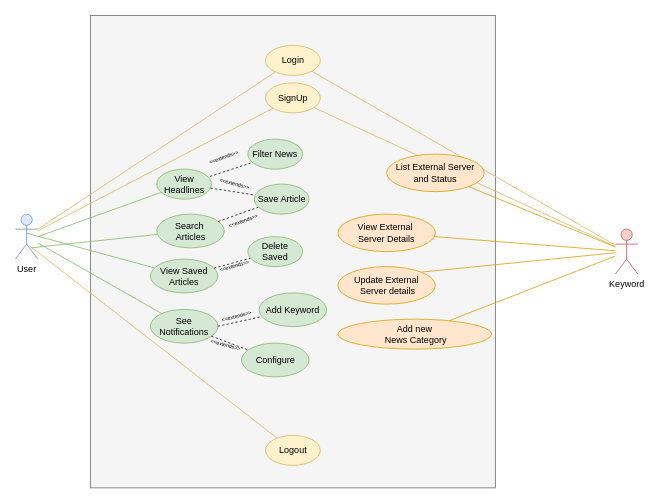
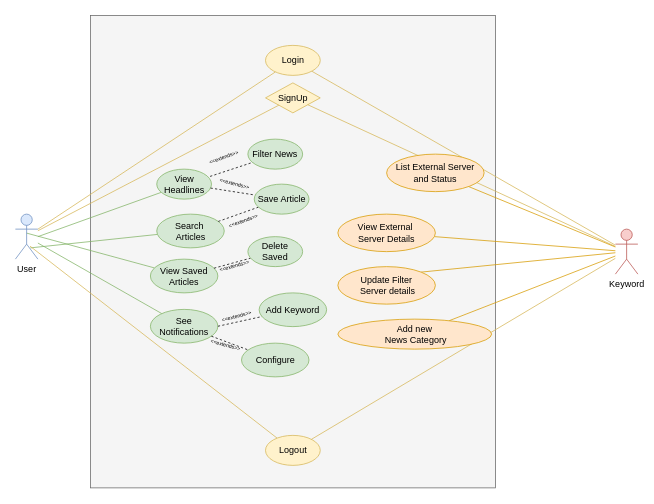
- <mxCell id="10" value="SignUp" style="ellipse;whiteSpace=wrap;html=1;strokeColor=#d6b656;fillColor=#fff2cc;" parent="1" vertex="1"><mxGeometry x="353.5" y="110" width="73" height="40" as="geometry" /></mxCell>
+ <mxCell id="10" value="SignUp" style="rhombus;whiteSpace=wrap;html=1;strokeColor=#d6b656;fillColor=#fff2cc;" parent="1" vertex="1"><mxGeometry x="353.5" y="110" width="73" height="40" as="geometry" /></mxCell>
- <mxCell id="22" value="Update External&lt;div&gt;&amp;nbsp;Server details&lt;/div&gt;" style="ellipse;whiteSpace=wrap;html=1;strokeColor=#d79b00;fillColor=#ffe6cc;" parent="1" vertex="1"><mxGeometry x="450" y="355" width="130" height="50" as="geometry" /></mxCell>
+ <mxCell id="22" value="Update Filter&lt;div&gt;&amp;nbsp;Server details&lt;/div&gt;" style="ellipse;whiteSpace=wrap;html=1;strokeColor=#d79b00;fillColor=#ffe6cc;" parent="1" vertex="1"><mxGeometry x="450" y="355" width="130" height="50" as="geometry" /></mxCell>
+ <mxCell id="18" style="rounded=0;orthogonalLoop=1;jettySize=auto;html=1;strokeColor=#d6b656;fillColor=#fff2cc;endArrow=none;startFill=0;" parent="1" source="19" target="11" edge="1"><mxGeometry relative="1" as="geometry" /></mxCell>
